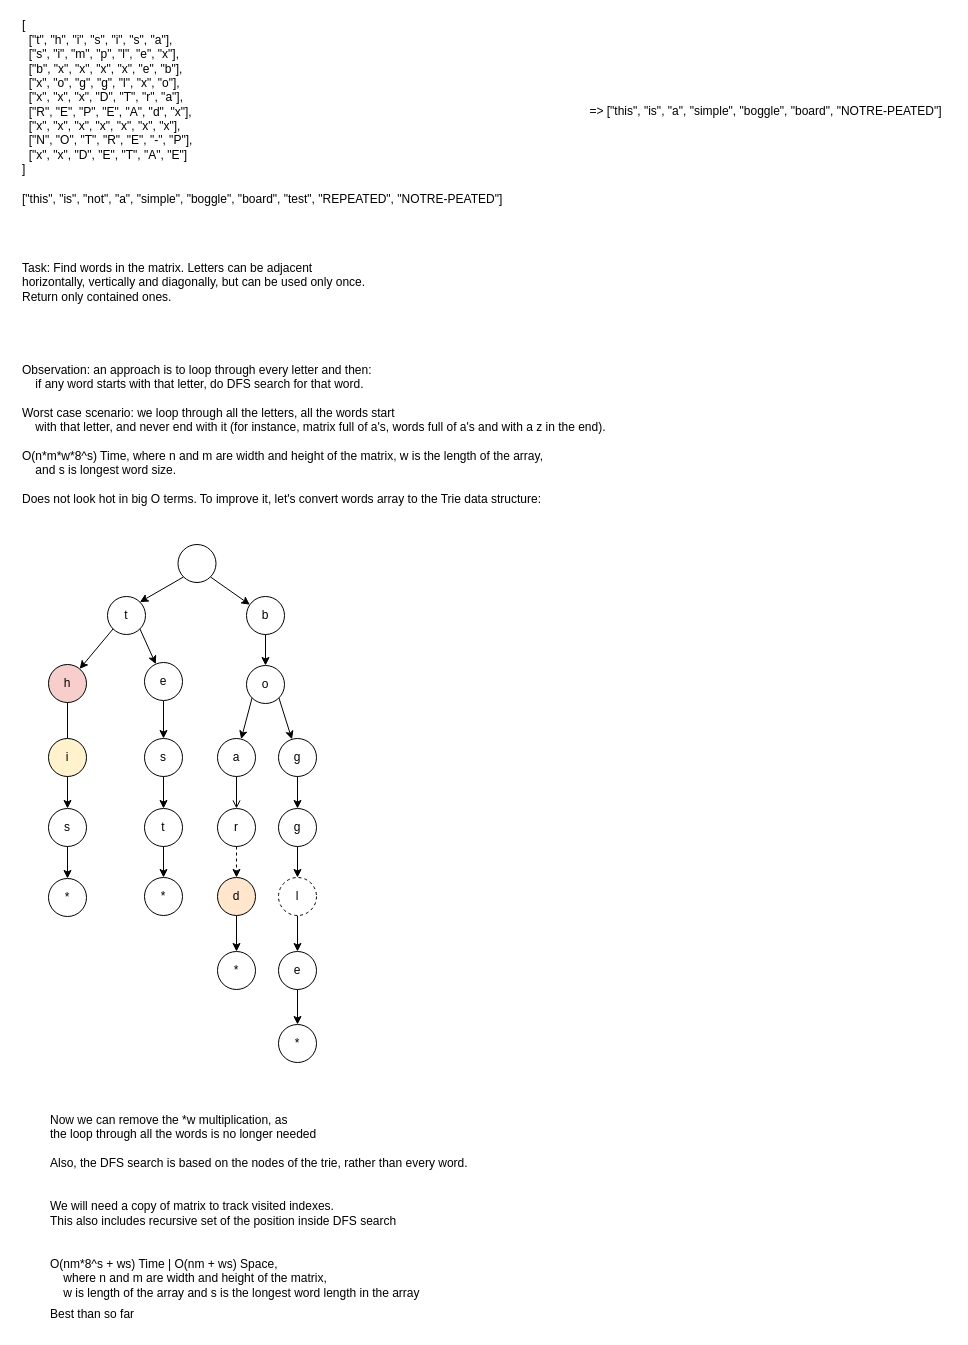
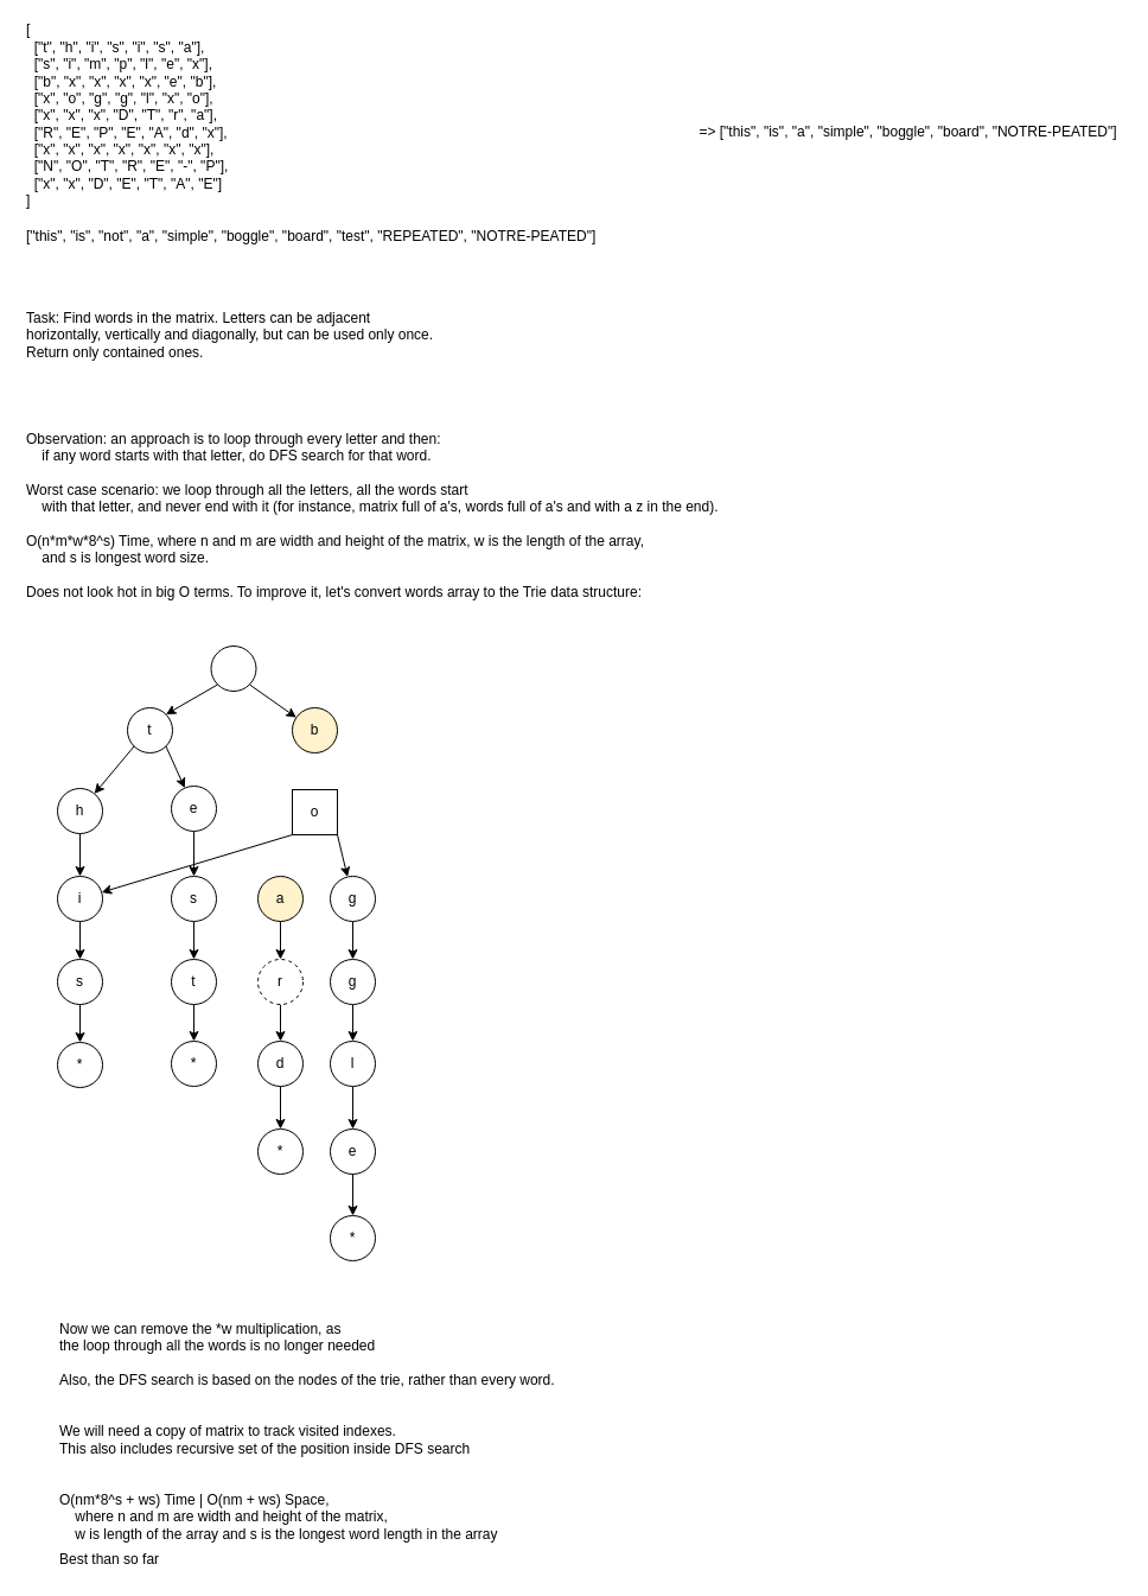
- <mxCell id="28" value="b" style="ellipse;whiteSpace=wrap;html=1;aspect=fixed;align=center;" vertex="1" parent="1"><mxGeometry x="246" y="596" width="38" height="38" as="geometry" /></mxCell>
+ <mxCell id="28" value="b" style="ellipse;whiteSpace=wrap;html=1;aspect=fixed;align=center;fillColor=#fff2cc;" vertex="1" parent="1"><mxGeometry x="246" y="596" width="38" height="38" as="geometry" /></mxCell>
- <mxCell id="27" style="edgeStyle=none;rounded=0;orthogonalLoop=1;jettySize=auto;html=1;exitX=0.5;exitY=1;exitDx=0;exitDy=0;" edge="1" parent="1" source="28" target="31"><mxGeometry relative="1" as="geometry" /></mxCell>
- <mxCell id="12" value="h" style="ellipse;whiteSpace=wrap;html=1;aspect=fixed;align=center;fillColor=#f8cecc;" vertex="1" parent="1"><mxGeometry x="48" y="664" width="38" height="38" as="geometry" /></mxCell>
+ <mxCell id="12" value="h" style="ellipse;whiteSpace=wrap;html=1;aspect=fixed;align=center;" vertex="1" parent="1"><mxGeometry x="48" y="664" width="38" height="38" as="geometry" /></mxCell>
- <mxCell id="31" value="o" style="ellipse;whiteSpace=wrap;html=1;aspect=fixed;align=center;" vertex="1" parent="1"><mxGeometry x="246" y="665" width="38" height="38" as="geometry" /></mxCell>
+ <mxCell id="31" value="o" style="whiteSpace=wrap;html=1;aspect=fixed;align=center;rounded=0;" vertex="1" parent="1"><mxGeometry x="246" y="665" width="38" height="38" as="geometry" /></mxCell>
- <mxCell id="29" style="edgeStyle=none;rounded=0;orthogonalLoop=1;jettySize=auto;html=1;exitX=0;exitY=1;exitDx=0;exitDy=0;" edge="1" parent="1" source="31" target="33"><mxGeometry relative="1" as="geometry" /></mxCell>
+ <mxCell id="29" style="edgeStyle=none;rounded=0;orthogonalLoop=1;jettySize=auto;html=1;exitX=0;exitY=1;exitDx=0;exitDy=0;" edge="1" parent="1" source="31" target="14"><mxGeometry relative="1" as="geometry" /></mxCell>
- <mxCell id="11" style="edgeStyle=none;rounded=0;orthogonalLoop=1;jettySize=auto;html=1;exitX=0.5;exitY=1;exitDx=0;exitDy=0;endArrow=none;" edge="1" parent="1" source="12" target="14"><mxGeometry relative="1" as="geometry" /></mxCell>
+ <mxCell id="11" style="edgeStyle=none;rounded=0;orthogonalLoop=1;jettySize=auto;html=1;exitX=0.5;exitY=1;exitDx=0;exitDy=0;" edge="1" parent="1" source="12" target="14"><mxGeometry relative="1" as="geometry" /></mxCell>
- <mxCell id="14" value="i" style="ellipse;whiteSpace=wrap;html=1;aspect=fixed;align=center;fillColor=#fff2cc;" vertex="1" parent="1"><mxGeometry x="48" y="738" width="38" height="38" as="geometry" /></mxCell>
+ <mxCell id="14" value="i" style="ellipse;whiteSpace=wrap;html=1;aspect=fixed;align=center;" vertex="1" parent="1"><mxGeometry x="48" y="738" width="38" height="38" as="geometry" /></mxCell>
- <mxCell id="33" value="a" style="ellipse;whiteSpace=wrap;html=1;aspect=fixed;align=center;" vertex="1" parent="1"><mxGeometry x="217" y="738" width="38" height="38" as="geometry" /></mxCell>
+ <mxCell id="33" value="a" style="ellipse;whiteSpace=wrap;html=1;aspect=fixed;align=center;fillColor=#fff2cc;" vertex="1" parent="1"><mxGeometry x="217" y="738" width="38" height="38" as="geometry" /></mxCell>
- <mxCell id="32" style="edgeStyle=none;rounded=0;orthogonalLoop=1;jettySize=auto;html=1;exitX=0.5;exitY=1;exitDx=0;exitDy=0;endArrow=open;" edge="1" parent="1" source="33" target="35"><mxGeometry relative="1" as="geometry" /></mxCell>
+ <mxCell id="32" style="edgeStyle=none;rounded=0;orthogonalLoop=1;jettySize=auto;html=1;exitX=0.5;exitY=1;exitDx=0;exitDy=0;" edge="1" parent="1" source="33" target="35"><mxGeometry relative="1" as="geometry" /></mxCell>
- <mxCell id="35" value="r" style="ellipse;whiteSpace=wrap;html=1;aspect=fixed;align=center;" vertex="1" parent="1"><mxGeometry x="217" y="808" width="38" height="38" as="geometry" /></mxCell>
+ <mxCell id="35" value="r" style="ellipse;whiteSpace=wrap;html=1;aspect=fixed;align=center;dashed=1;" vertex="1" parent="1"><mxGeometry x="217" y="808" width="38" height="38" as="geometry" /></mxCell>
- <mxCell id="34" style="edgeStyle=none;rounded=0;orthogonalLoop=1;jettySize=auto;html=1;exitX=0.5;exitY=1;exitDx=0;exitDy=0;dashed=1;" edge="1" parent="1" source="35" target="37"><mxGeometry relative="1" as="geometry" /></mxCell>
+ <mxCell id="34" style="edgeStyle=none;rounded=0;orthogonalLoop=1;jettySize=auto;html=1;exitX=0.5;exitY=1;exitDx=0;exitDy=0;" edge="1" parent="1" source="35" target="37"><mxGeometry relative="1" as="geometry" /></mxCell>
- <mxCell id="37" value="d" style="ellipse;whiteSpace=wrap;html=1;aspect=fixed;align=center;fillColor=#ffe6cc;" vertex="1" parent="1"><mxGeometry x="217" y="877" width="38" height="38" as="geometry" /></mxCell>
+ <mxCell id="37" value="d" style="ellipse;whiteSpace=wrap;html=1;aspect=fixed;align=center;" vertex="1" parent="1"><mxGeometry x="217" y="877" width="38" height="38" as="geometry" /></mxCell>
- <mxCell id="44" value="l" style="ellipse;whiteSpace=wrap;html=1;aspect=fixed;align=center;dashed=1;" vertex="1" parent="1"><mxGeometry x="278" y="877" width="38" height="38" as="geometry" /></mxCell>
+ <mxCell id="44" value="l" style="ellipse;whiteSpace=wrap;html=1;aspect=fixed;align=center;" vertex="1" parent="1"><mxGeometry x="278" y="877" width="38" height="38" as="geometry" /></mxCell>
